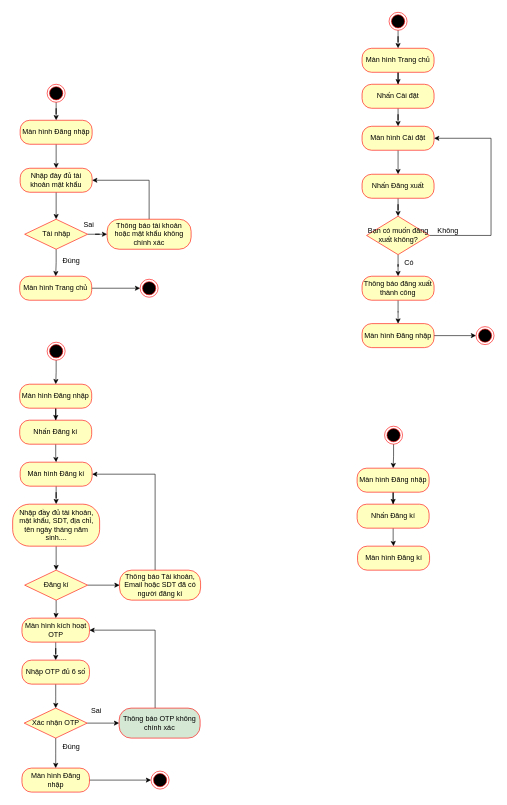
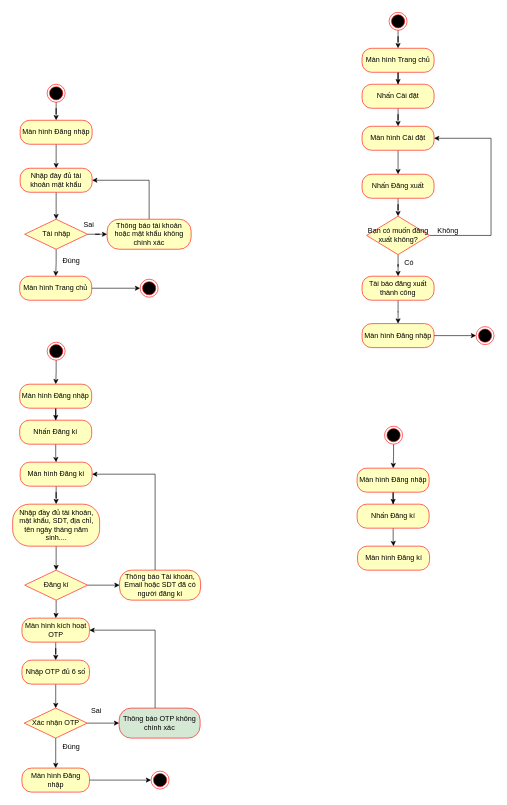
- <mxCell id="66" value="Thông báo đăng xuất thành công" style="rounded=1;whiteSpace=wrap;html=1;arcSize=40;fontColor=#000000;fillColor=#ffffc0;strokeColor=#ff0000;" parent="1" vertex="1"><mxGeometry x="603" y="460" width="120" height="40" as="geometry" /></mxCell>
+ <mxCell id="66" value="Tài báo đăng xuất thành công" style="rounded=1;whiteSpace=wrap;html=1;arcSize=40;fontColor=#000000;fillColor=#ffffc0;strokeColor=#ff0000;" parent="1" vertex="1"><mxGeometry x="603" y="460" width="120" height="40" as="geometry" /></mxCell>
